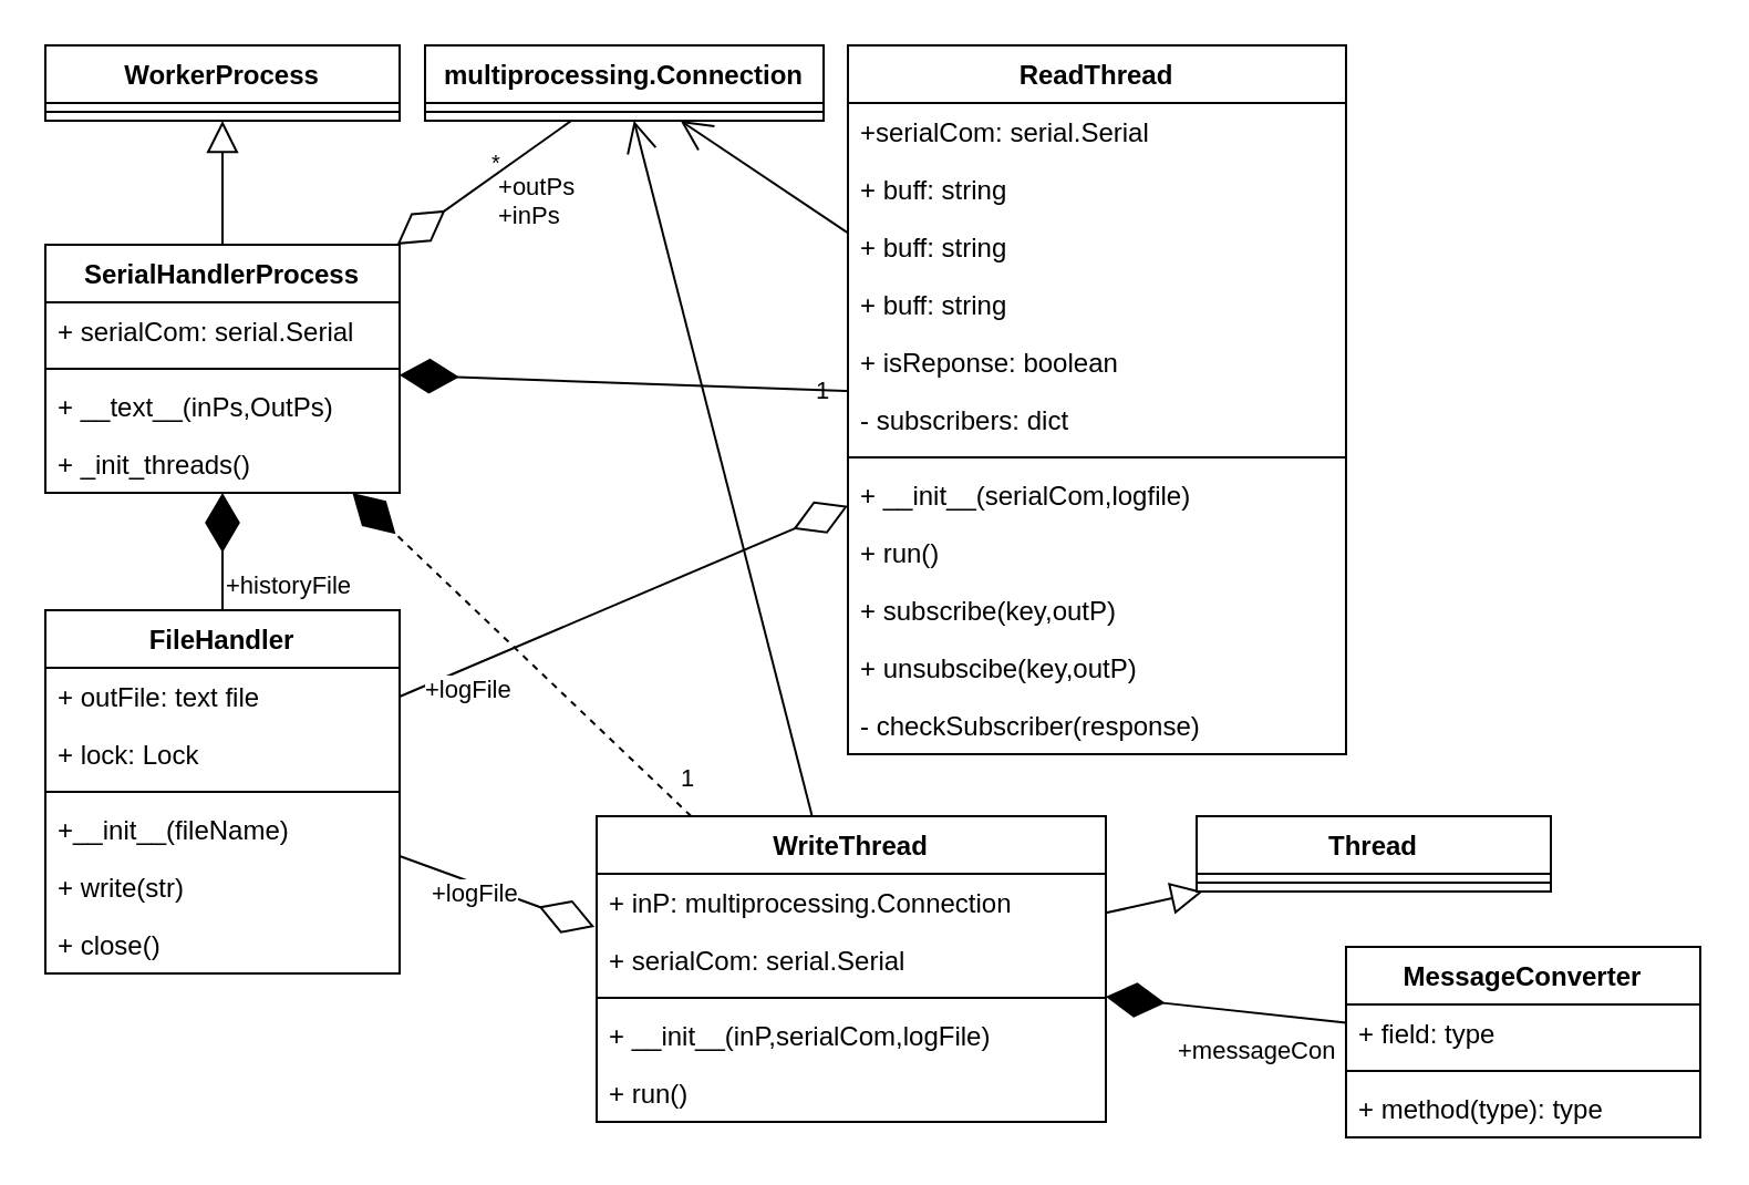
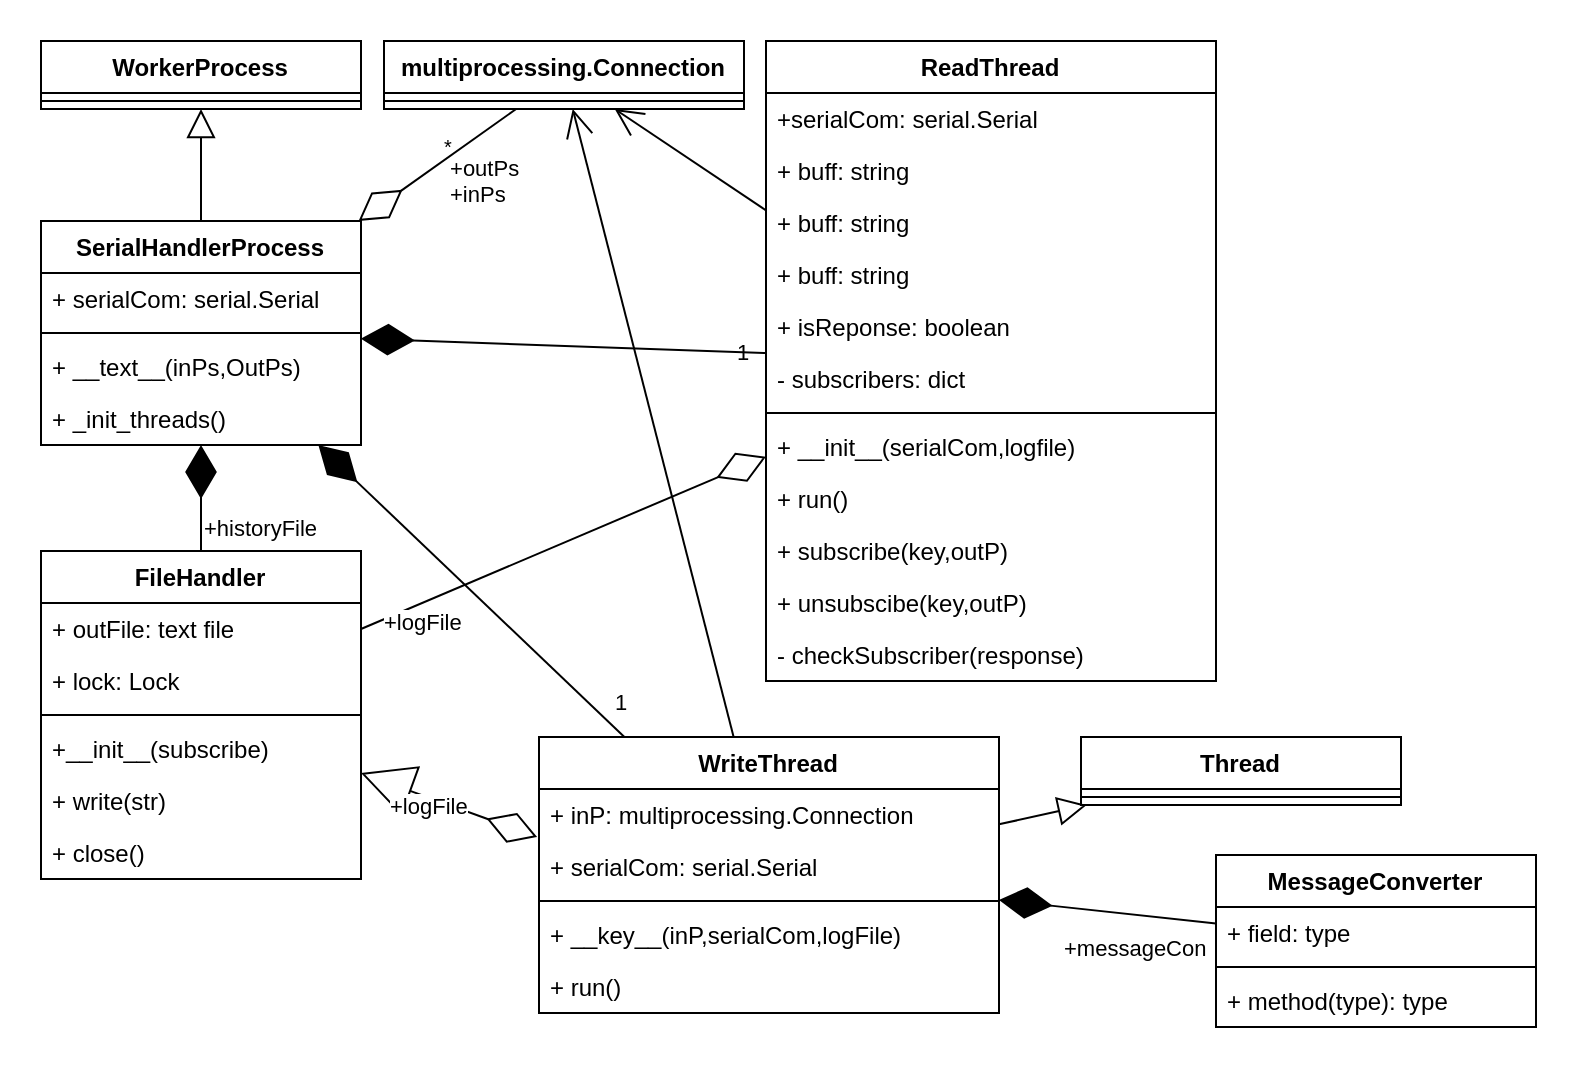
- <mxCell id="55" value="1" style="endArrow=diamondThin;endFill=1;endSize=24;html=1;labelBackgroundColor=none;dashed=1;" parent="1" source="31" target="2" edge="1"><mxGeometry x="-0.877" y="-11" width="160" relative="1" as="geometry"><mxPoint x="20" y="541" as="sourcePoint" /><mxPoint x="180" y="541" as="targetPoint" /><mxPoint as="offset" /></mxGeometry></mxCell>
+ <mxCell id="55" value="1" style="endArrow=diamondThin;endFill=1;endSize=24;html=1;labelBackgroundColor=none;" parent="1" source="31" target="2" edge="1"><mxGeometry x="-0.877" y="-11" width="160" relative="1" as="geometry"><mxPoint x="20" y="541" as="sourcePoint" /><mxPoint x="180" y="541" as="targetPoint" /><mxPoint as="offset" /></mxGeometry></mxCell>
- <mxCell id="14" value="+__init__(fileName)" style="text;strokeColor=none;fillColor=none;align=left;verticalAlign=top;spacingLeft=4;spacingRight=4;overflow=hidden;rotatable=0;points=[[0,0.5],[1,0.5]];portConstraint=eastwest;labelBackgroundColor=none;" parent="10" vertex="1"><mxGeometry y="86" width="160" height="26" as="geometry" /></mxCell>
+ <mxCell id="14" value="+__init__(subscribe)" style="text;strokeColor=none;fillColor=none;align=left;verticalAlign=top;spacingLeft=4;spacingRight=4;overflow=hidden;rotatable=0;points=[[0,0.5],[1,0.5]];portConstraint=eastwest;labelBackgroundColor=none;" parent="10" vertex="1"><mxGeometry y="86" width="160" height="26" as="geometry" /></mxCell>
- <mxCell id="39" value="+logFile" style="endArrow=none;endFill=0;endSize=24;html=1;exitX=-0.004;exitY=0.923;exitDx=0;exitDy=0;labelPosition=right;verticalLabelPosition=bottom;align=left;verticalAlign=top;exitPerimeter=0;startArrow=diamondThin;startFill=0;startSize=24;" parent="1" source="32" target="10" edge="1"><mxGeometry x="0.717" y="-1" width="160" relative="1" as="geometry"><mxPoint x="20" y="421" as="sourcePoint" /><mxPoint x="220" y="351" as="targetPoint" /><mxPoint as="offset" /></mxGeometry></mxCell>
+ <mxCell id="39" value="+logFile" style="endArrow=block;endFill=0;endSize=24;html=1;exitX=-0.004;exitY=0.923;exitDx=0;exitDy=0;labelPosition=right;verticalLabelPosition=bottom;align=left;verticalAlign=top;exitPerimeter=0;startArrow=diamondThin;startFill=0;startSize=24;" parent="1" source="32" target="10" edge="1"><mxGeometry x="0.717" y="-1" width="160" relative="1" as="geometry"><mxPoint x="20" y="421" as="sourcePoint" /><mxPoint x="220" y="351" as="targetPoint" /><mxPoint as="offset" /></mxGeometry></mxCell>
- <mxCell id="35" value="+ __init__(inP,serialCom,logFile)" style="text;strokeColor=none;fillColor=none;align=left;verticalAlign=top;spacingLeft=4;spacingRight=4;overflow=hidden;rotatable=0;points=[[0,0.5],[1,0.5]];portConstraint=eastwest;labelBackgroundColor=none;" parent="31" vertex="1"><mxGeometry y="86" width="230" height="26" as="geometry" /></mxCell>
+ <mxCell id="35" value="+ __key__(inP,serialCom,logFile)" style="text;strokeColor=none;fillColor=none;align=left;verticalAlign=top;spacingLeft=4;spacingRight=4;overflow=hidden;rotatable=0;points=[[0,0.5],[1,0.5]];portConstraint=eastwest;labelBackgroundColor=none;" parent="31" vertex="1"><mxGeometry y="86" width="230" height="26" as="geometry" /></mxCell>
